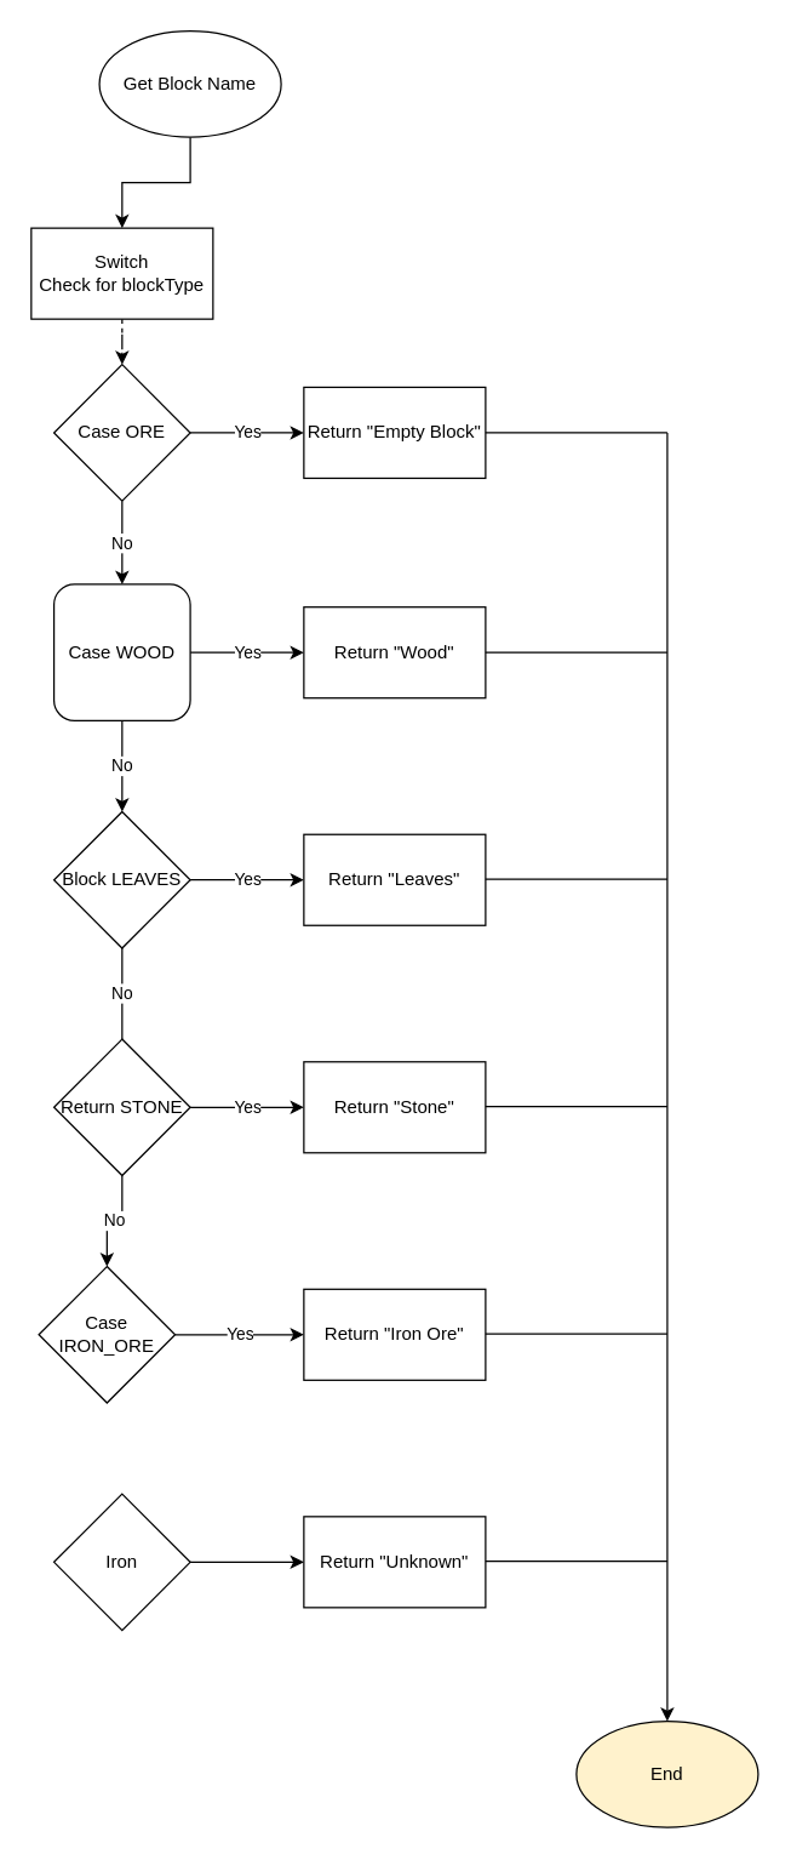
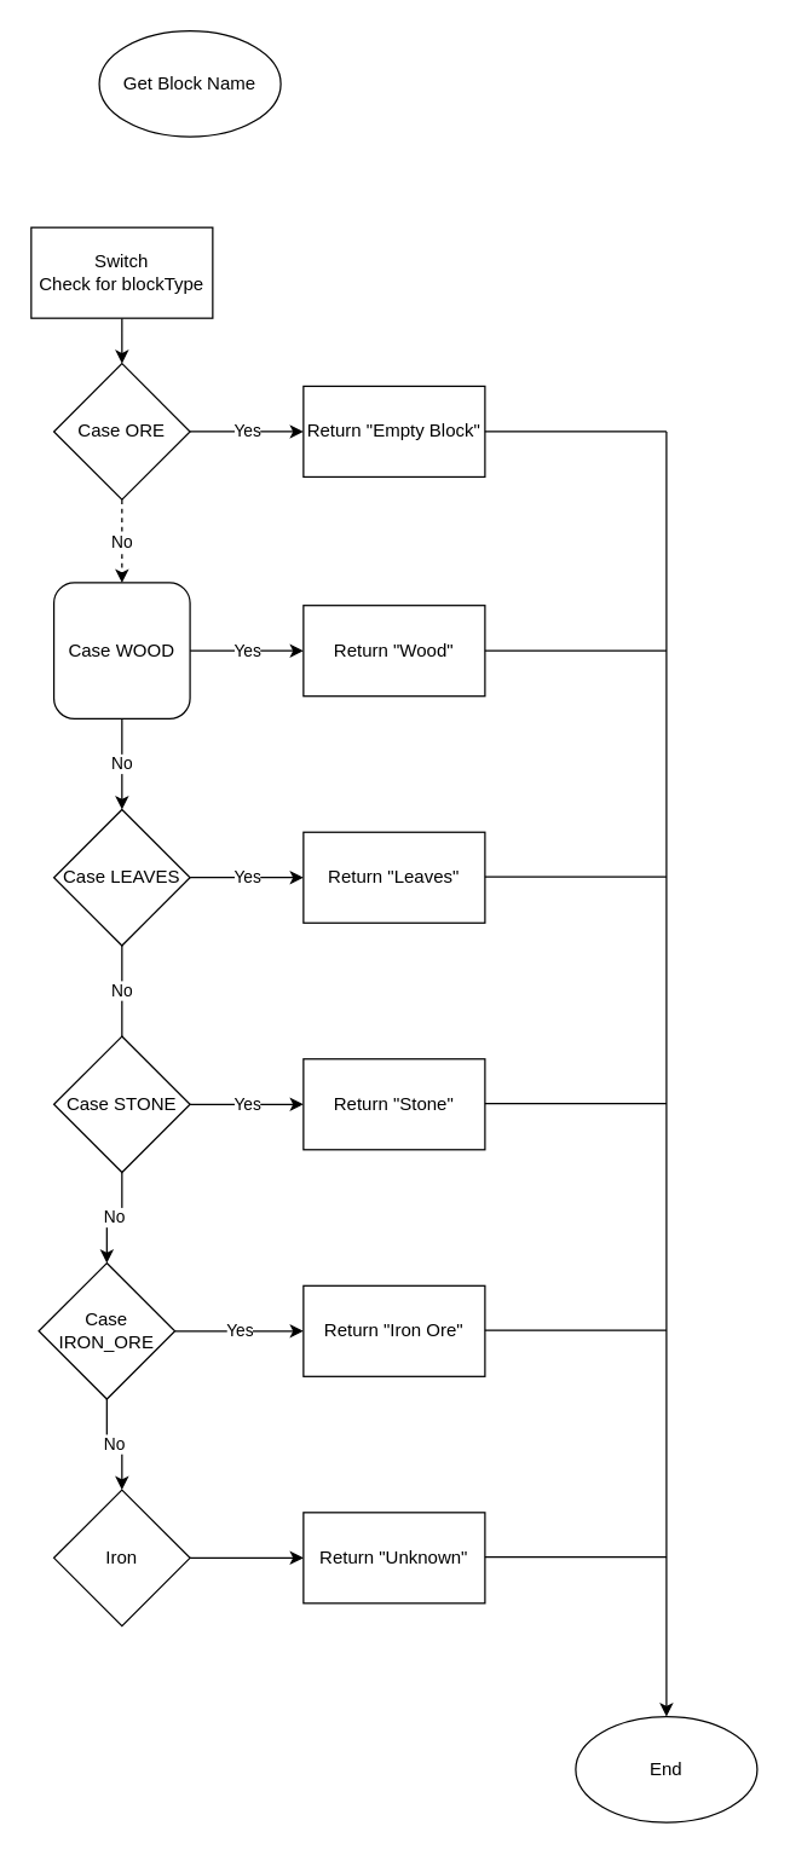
- <mxCell id="2" value="" style="edgeStyle=orthogonalEdgeStyle;rounded=0;orthogonalLoop=1;jettySize=auto;html=1;" parent="1" source="3" target="5" edge="1"><mxGeometry relative="1" as="geometry" /></mxCell>
- <mxCell id="4" value="" style="edgeStyle=orthogonalEdgeStyle;rounded=0;orthogonalLoop=1;jettySize=auto;html=1;dashed=1;" parent="1" source="5" target="8" edge="1"><mxGeometry relative="1" as="geometry" /></mxCell>
+ <mxCell id="4" value="" style="edgeStyle=orthogonalEdgeStyle;rounded=0;orthogonalLoop=1;jettySize=auto;html=1;" parent="1" source="5" target="8" edge="1"><mxGeometry relative="1" as="geometry" /></mxCell>
- <mxCell id="7" value="No" style="edgeStyle=orthogonalEdgeStyle;rounded=0;orthogonalLoop=1;jettySize=auto;html=1;" parent="1" source="8" target="12" edge="1"><mxGeometry relative="1" as="geometry" /></mxCell>
+ <mxCell id="7" value="No" style="edgeStyle=orthogonalEdgeStyle;rounded=0;orthogonalLoop=1;jettySize=auto;html=1;dashed=1;" parent="1" source="8" target="12" edge="1"><mxGeometry relative="1" as="geometry" /></mxCell>
- <mxCell id="15" value="Block LEAVES" style="rhombus;whiteSpace=wrap;html=1;" parent="1" vertex="1"><mxGeometry x="35" y="535" width="90" height="90" as="geometry" /></mxCell>
+ <mxCell id="15" value="Case LEAVES" style="rhombus;whiteSpace=wrap;html=1;" parent="1" vertex="1"><mxGeometry x="35" y="535" width="90" height="90" as="geometry" /></mxCell>
- <mxCell id="18" value="Return STONE" style="rhombus;whiteSpace=wrap;html=1;" parent="1" vertex="1"><mxGeometry x="35" y="685" width="90" height="90" as="geometry" /></mxCell>
+ <mxCell id="18" value="Case STONE" style="rhombus;whiteSpace=wrap;html=1;" parent="1" vertex="1"><mxGeometry x="35" y="685" width="90" height="90" as="geometry" /></mxCell>
+ <mxCell id="20" value="No" style="edgeStyle=orthogonalEdgeStyle;rounded=0;orthogonalLoop=1;jettySize=auto;html=1;" parent="1" source="21" target="27" edge="1"><mxGeometry relative="1" as="geometry" /></mxCell>
- <mxCell id="36" value="End" style="ellipse;whiteSpace=wrap;html=1;fillColor=#fff2cc;" parent="1" vertex="1"><mxGeometry x="380" y="1135" width="120" height="70" as="geometry" /></mxCell>
+ <mxCell id="36" value="End" style="ellipse;whiteSpace=wrap;html=1;" parent="1" vertex="1"><mxGeometry x="380" y="1135" width="120" height="70" as="geometry" /></mxCell>
